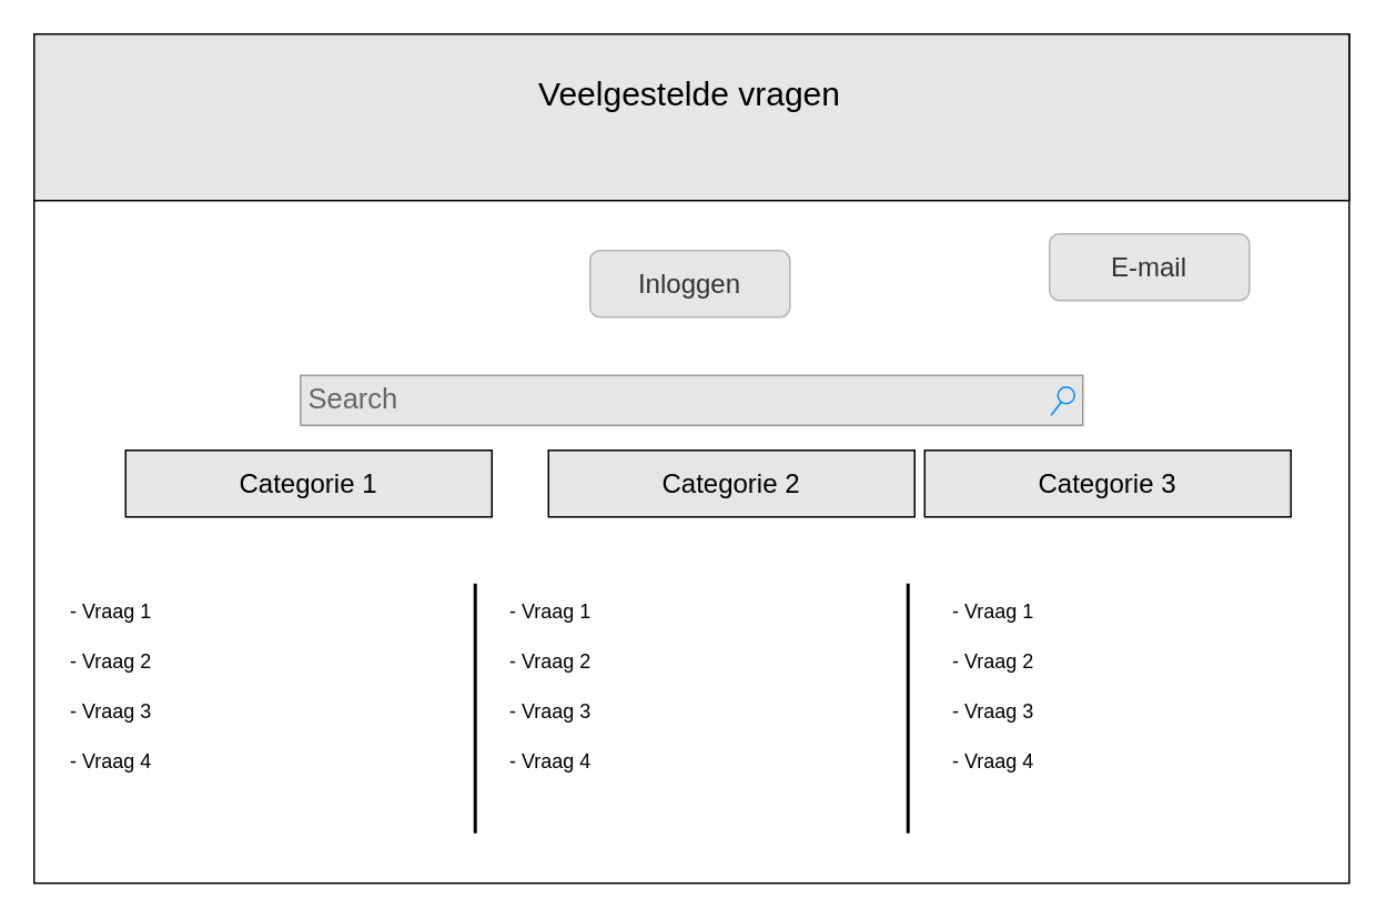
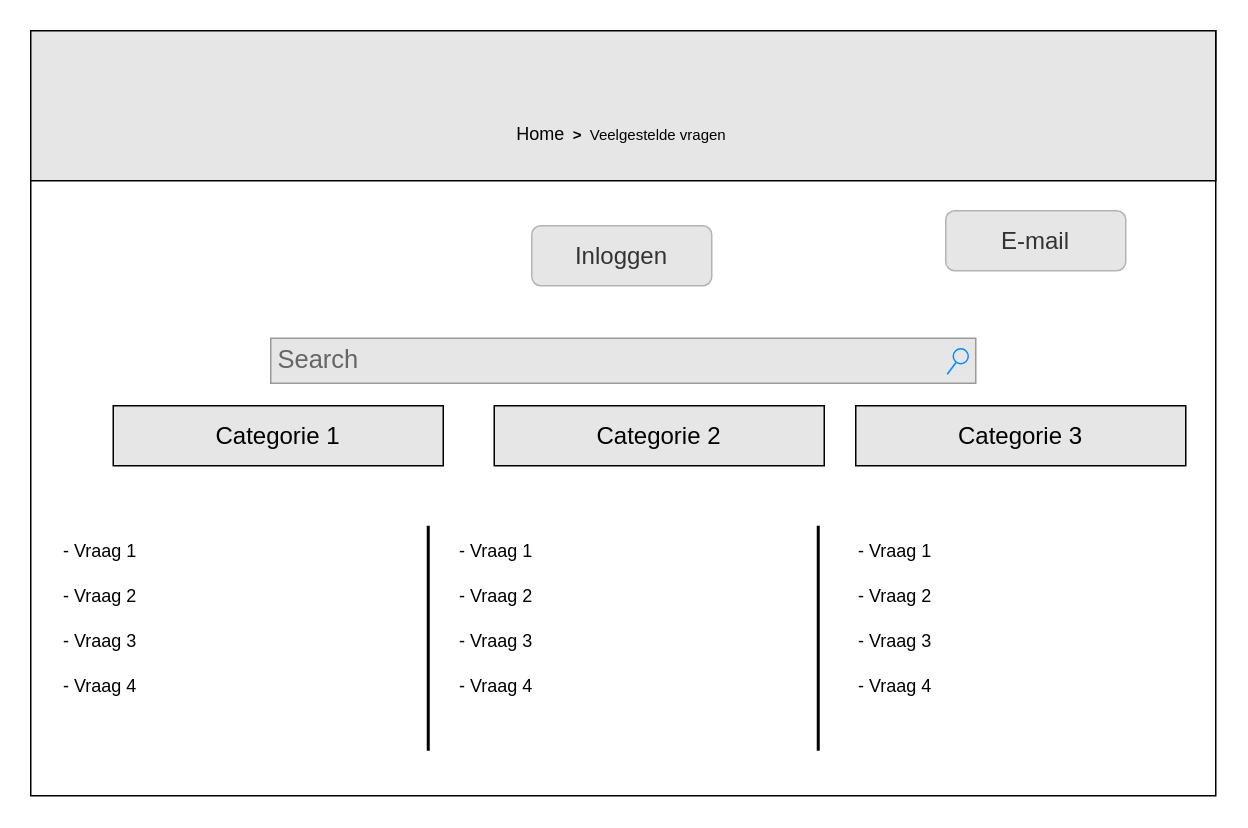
- <mxCell id="4" value="&lt;span style=&quot;font-size: 20px;&quot;&gt;Veelgestelde vragen&lt;/span&gt;" style="text;html=1;strokeColor=none;fillColor=none;align=center;verticalAlign=middle;whiteSpace=wrap;rounded=0;fontSize=20;" vertex="1" parent="1"><mxGeometry x="311" y="40" width="206" height="30" as="geometry" /></mxCell>
+ <mxCell id="5" value="&lt;span style=&quot;font-size: 12px&quot;&gt;Home&lt;/span&gt;&lt;font size=&quot;1&quot;&gt;&amp;nbsp; &lt;b&gt;&amp;gt;&lt;/b&gt;&amp;nbsp; Veelgestelde vragen&lt;/font&gt;" style="text;html=1;strokeColor=none;fillColor=none;align=center;verticalAlign=middle;whiteSpace=wrap;rounded=0;fontSize=20;" vertex="1" parent="1"><mxGeometry x="311" y="70" width="206" height="30" as="geometry" /></mxCell>
- <mxCell id="11" value="&lt;span style=&quot;font-size: 16px&quot;&gt;Categorie 3&lt;/span&gt;" style="rounded=0;whiteSpace=wrap;html=1;fontSize=12;fillColor=#E6E6E6;" vertex="1" parent="1"><mxGeometry x="555" y="270" width="220" height="40" as="geometry" /></mxCell>
+ <mxCell id="11" value="&lt;span style=&quot;font-size: 16px&quot;&gt;Categorie 3&lt;/span&gt;" style="rounded=0;whiteSpace=wrap;html=1;fontSize=12;fillColor=#E6E6E6;" vertex="1" parent="1"><mxGeometry x="570" y="270" width="220" height="40" as="geometry" /></mxCell>
